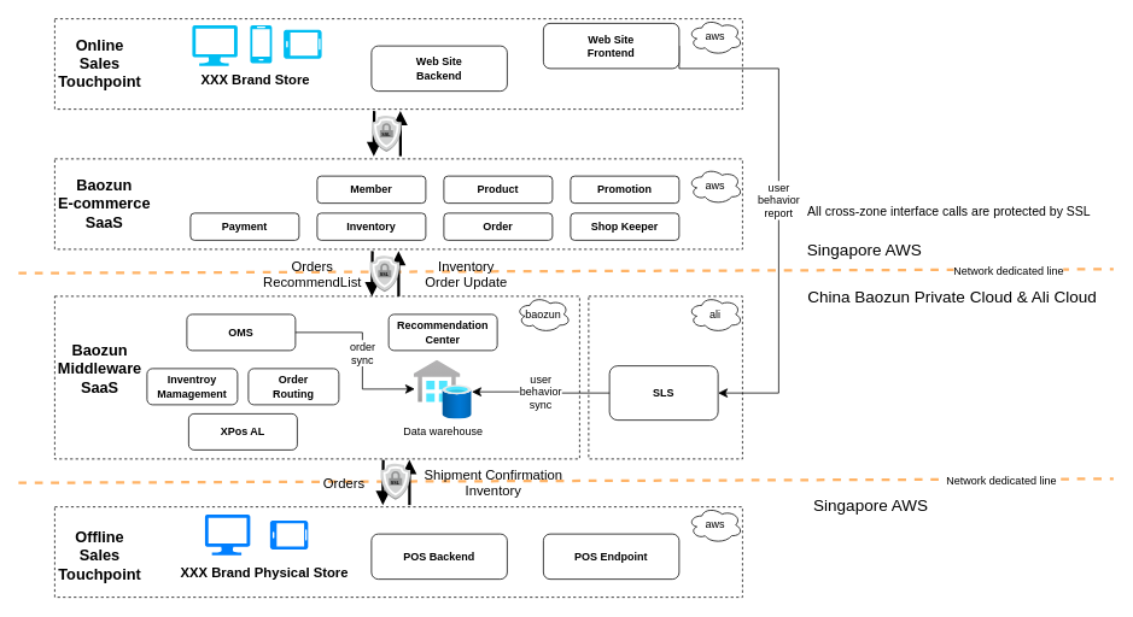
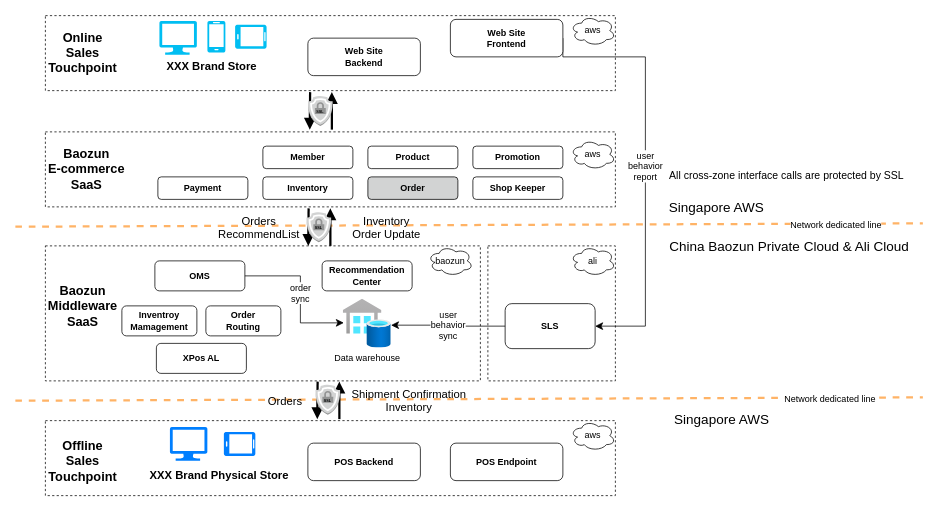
- <mxCell id="22" value="Order" style="rounded=1;whiteSpace=wrap;html=1;fontStyle=1" vertex="1" parent="1"><mxGeometry x="490" y="235" width="120" height="30" as="geometry" /></mxCell>
+ <mxCell id="22" value="Order" style="rounded=1;whiteSpace=wrap;html=1;fontStyle=1;fillColor=#d2d3d3;" vertex="1" parent="1"><mxGeometry x="490" y="235" width="120" height="30" as="geometry" /></mxCell>
